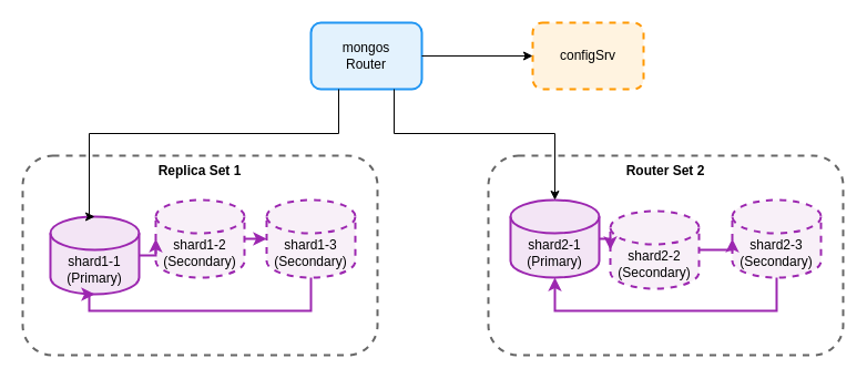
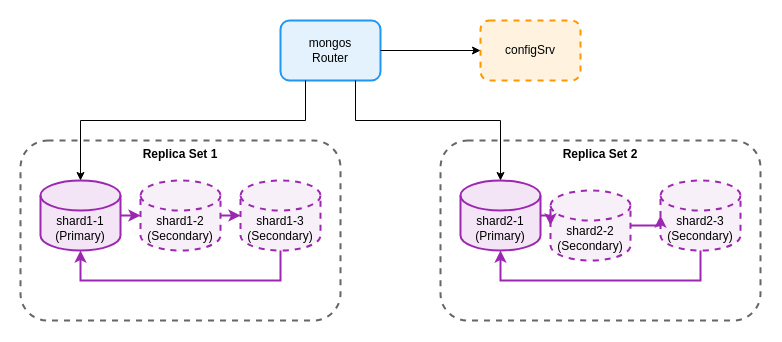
- <mxCell id="8" value="Router Set 2" style="rounded=1;whiteSpace=wrap;html=1;fillColor=none;strokeColor=#666666;strokeWidth=2;dashed=1;verticalAlign=top;fontSize=12;fontStyle=1;" vertex="1" parent="1"><mxGeometry x="440" y="140" width="320" height="180" as="geometry" /></mxCell>
+ <mxCell id="8" value="Replica Set 2" style="rounded=1;whiteSpace=wrap;html=1;fillColor=none;strokeColor=#666666;strokeWidth=2;dashed=1;verticalAlign=top;fontSize=12;fontStyle=1;" vertex="1" parent="1"><mxGeometry x="440" y="140" width="320" height="180" as="geometry" /></mxCell>
- <mxCell id="5" value="shard1-1&#10;(Primary)" style="shape=cylinder3;whiteSpace=wrap;html=1;boundedLbl=1;backgroundOutline=1;size=15;fillColor=#F3E5F5;strokeColor=#9C27B0;strokeWidth=2;" vertex="1" parent="1"><mxGeometry x="45" y="195" width="80" height="70" as="geometry" /></mxCell>
+ <mxCell id="5" value="shard1-1&#10;(Primary)" style="shape=cylinder3;whiteSpace=wrap;html=1;boundedLbl=1;backgroundOutline=1;size=15;fillColor=#F3E5F5;strokeColor=#9C27B0;strokeWidth=2;" vertex="1" parent="1"><mxGeometry x="40" y="180" width="80" height="70" as="geometry" /></mxCell>
